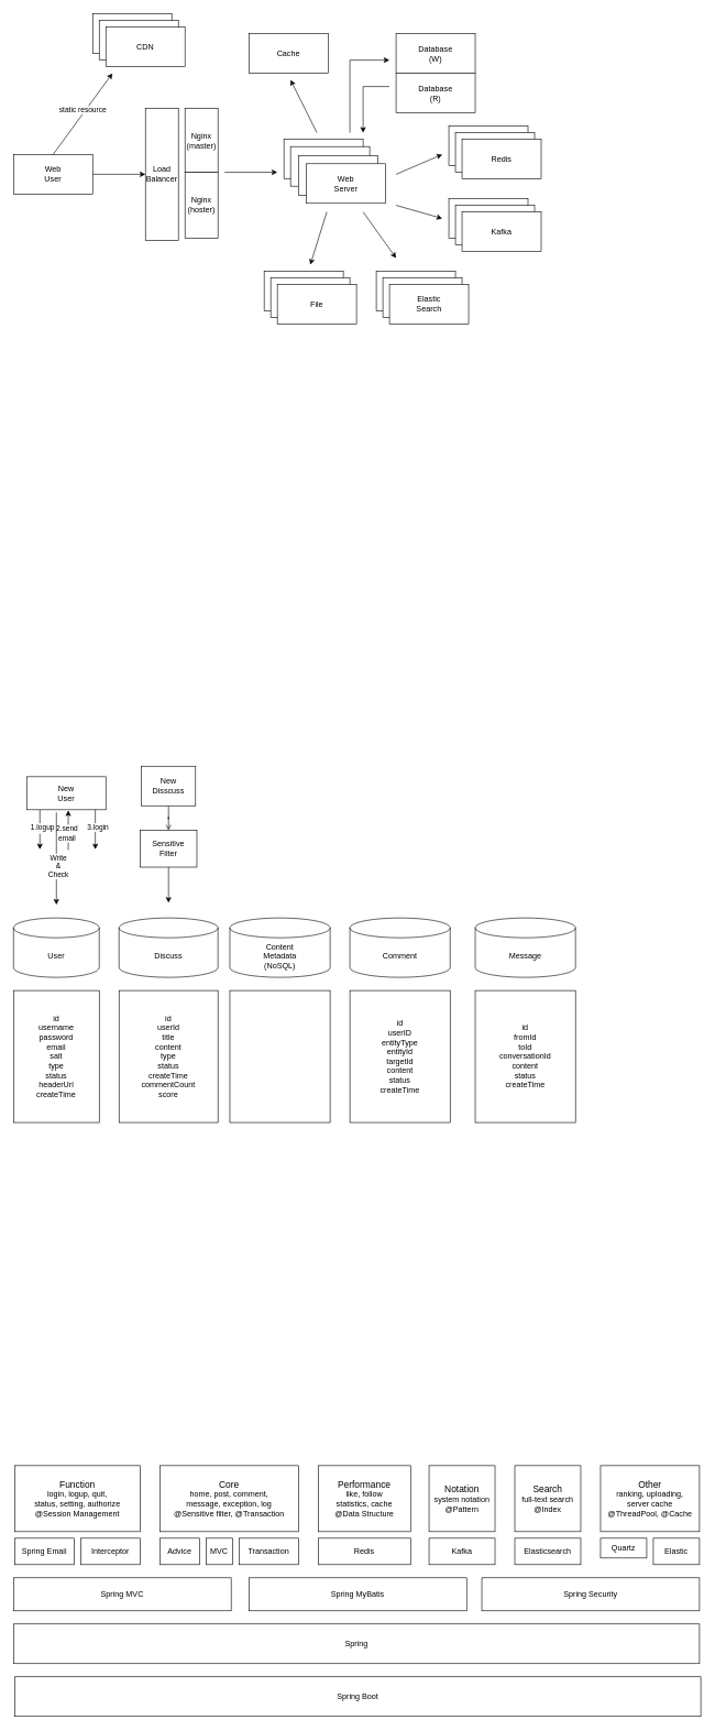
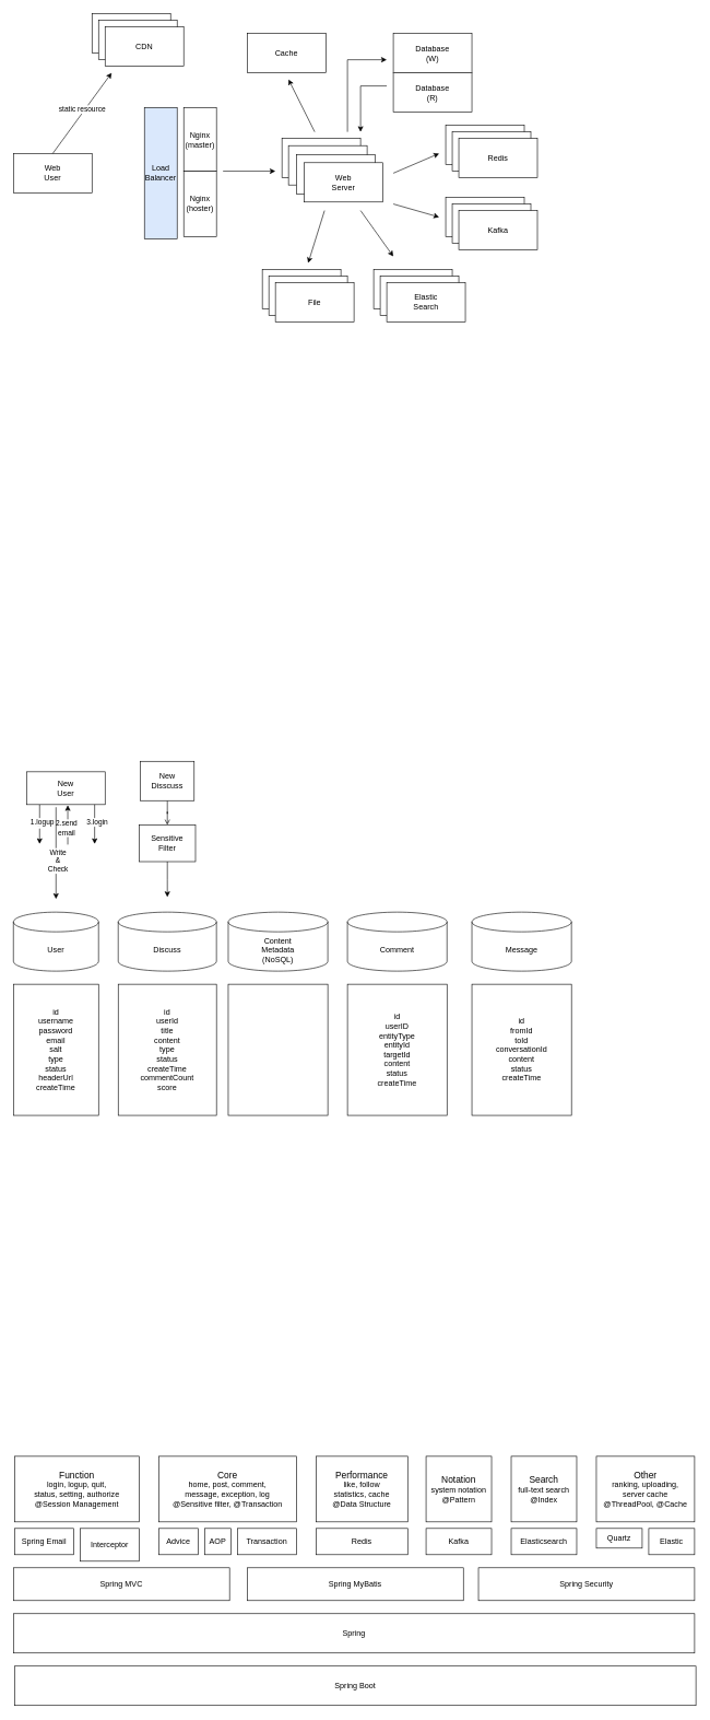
- <mxCell id="2" value="" style="edgeStyle=orthogonalEdgeStyle;rounded=0;orthogonalLoop=1;jettySize=auto;html=1;" edge="1" parent="1" source="3" target="4"><mxGeometry relative="1" as="geometry" /></mxCell>
- <mxCell id="4" value="Load&lt;br&gt;Balancer" style="whiteSpace=wrap;html=1;rounded=0;" vertex="1" parent="1"><mxGeometry x="220" y="163" width="50" height="200" as="geometry" /></mxCell>
+ <mxCell id="4" value="Load&lt;br&gt;Balancer" style="whiteSpace=wrap;html=1;rounded=0;fillColor=#dae8fc;" vertex="1" parent="1"><mxGeometry x="220" y="163" width="50" height="200" as="geometry" /></mxCell>
- <mxCell id="40" value="Interceptor" style="rounded=0;whiteSpace=wrap;html=1;" vertex="1" parent="1"><mxGeometry x="122" y="2330" width="90" height="40" as="geometry" /></mxCell>
+ <mxCell id="40" value="Interceptor" style="rounded=0;whiteSpace=wrap;html=1;" vertex="1" parent="1"><mxGeometry x="122" y="2330" width="90" height="50" as="geometry" /></mxCell>
- <mxCell id="43" value="MVC" style="rounded=0;whiteSpace=wrap;html=1;" vertex="1" parent="1"><mxGeometry x="312" y="2330" width="40" height="40" as="geometry" /></mxCell>
+ <mxCell id="43" value="AOP" style="rounded=0;whiteSpace=wrap;html=1;" vertex="1" parent="1"><mxGeometry x="312" y="2330" width="40" height="40" as="geometry" /></mxCell>
